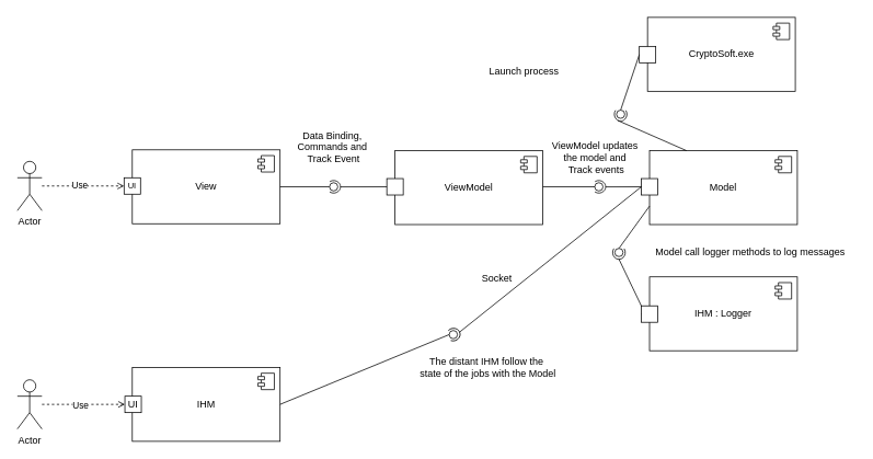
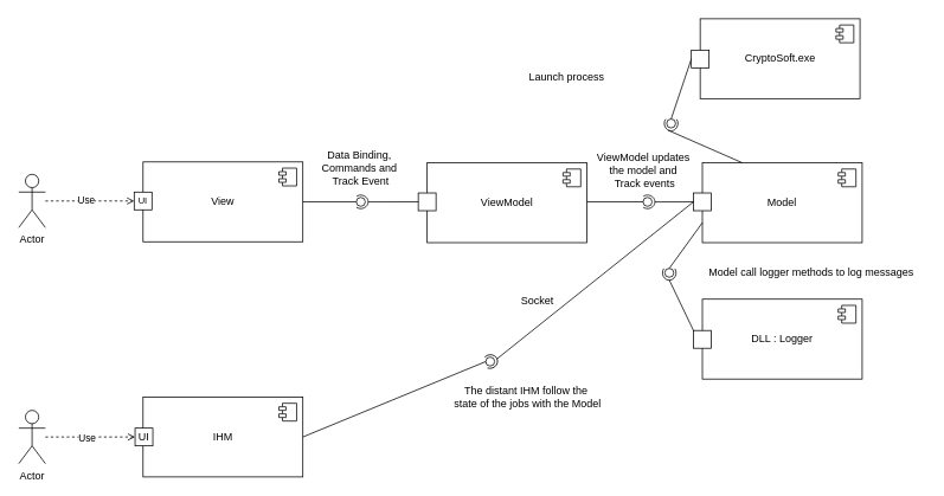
- <mxCell id="20" value="Data Binding,&amp;nbsp;&lt;div&gt;Commands and&amp;nbsp;&lt;/div&gt;&lt;div&gt;Track Event&lt;/div&gt;" style="text;html=1;align=center;verticalAlign=middle;resizable=0;points=[];autosize=1;strokeColor=none;fillColor=none;" vertex="1" parent="1"><mxGeometry x="350.27" y="149.34" width="110" height="60" as="geometry" /></mxCell>
+ <mxCell id="20" value="Data Binding,&amp;nbsp;&lt;div&gt;Commands and&amp;nbsp;&lt;/div&gt;&lt;div&gt;Track Event&lt;/div&gt;" style="text;html=1;align=center;verticalAlign=middle;resizable=0;points=[];autosize=1;strokeColor=none;fillColor=none;" vertex="1" parent="1"><mxGeometry x="350.27" y="159.34" width="110" height="60" as="geometry" /></mxCell>
- <mxCell id="8" value="IHM : Logger" style="html=1;dropTarget=0;whiteSpace=wrap;" vertex="1" parent="1"><mxGeometry x="790" y="336.68" width="180" height="90" as="geometry" /></mxCell>
+ <mxCell id="8" value="DLL : Logger" style="html=1;dropTarget=0;whiteSpace=wrap;" vertex="1" parent="1"><mxGeometry x="790" y="336.68" width="180" height="90" as="geometry" /></mxCell>
